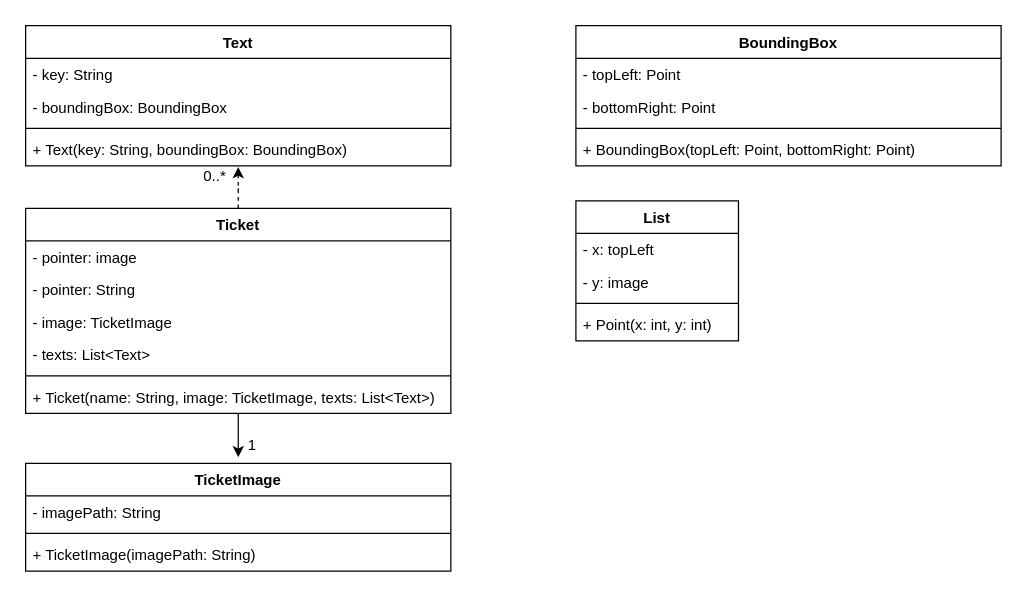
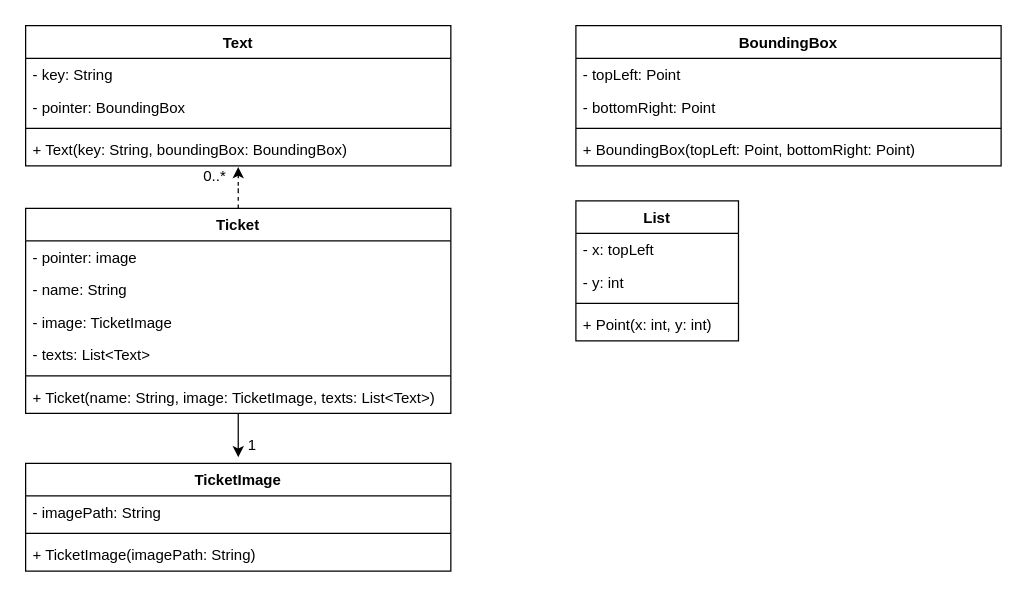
- <mxCell id="19" value="- boundingBox: BoundingBox" style="text;strokeColor=none;fillColor=none;align=left;verticalAlign=top;spacingLeft=4;spacingRight=4;overflow=hidden;rotatable=0;points=[[0,0.5],[1,0.5]];portConstraint=eastwest;" vertex="1" parent="17"><mxGeometry y="52" width="340" height="26" as="geometry" /></mxCell>
+ <mxCell id="19" value="- pointer: BoundingBox" style="text;strokeColor=none;fillColor=none;align=left;verticalAlign=top;spacingLeft=4;spacingRight=4;overflow=hidden;rotatable=0;points=[[0,0.5],[1,0.5]];portConstraint=eastwest;" vertex="1" parent="17"><mxGeometry y="52" width="340" height="26" as="geometry" /></mxCell>
- <mxCell id="29" value="- y: image" style="text;strokeColor=none;fillColor=none;align=left;verticalAlign=top;spacingLeft=4;spacingRight=4;overflow=hidden;rotatable=0;points=[[0,0.5],[1,0.5]];portConstraint=eastwest;" vertex="1" parent="27"><mxGeometry y="52" width="130" height="26" as="geometry" /></mxCell>
+ <mxCell id="29" value="- y: int" style="text;strokeColor=none;fillColor=none;align=left;verticalAlign=top;spacingLeft=4;spacingRight=4;overflow=hidden;rotatable=0;points=[[0,0.5],[1,0.5]];portConstraint=eastwest;" vertex="1" parent="27"><mxGeometry y="52" width="130" height="26" as="geometry" /></mxCell>
- <mxCell id="8" value="- pointer: String" style="text;strokeColor=none;fillColor=none;align=left;verticalAlign=top;spacingLeft=4;spacingRight=4;overflow=hidden;rotatable=0;points=[[0,0.5],[1,0.5]];portConstraint=eastwest;" vertex="1" parent="6"><mxGeometry y="52" width="340" height="26" as="geometry" /></mxCell>
+ <mxCell id="8" value="- name: String" style="text;strokeColor=none;fillColor=none;align=left;verticalAlign=top;spacingLeft=4;spacingRight=4;overflow=hidden;rotatable=0;points=[[0,0.5],[1,0.5]];portConstraint=eastwest;" vertex="1" parent="6"><mxGeometry y="52" width="340" height="26" as="geometry" /></mxCell>
